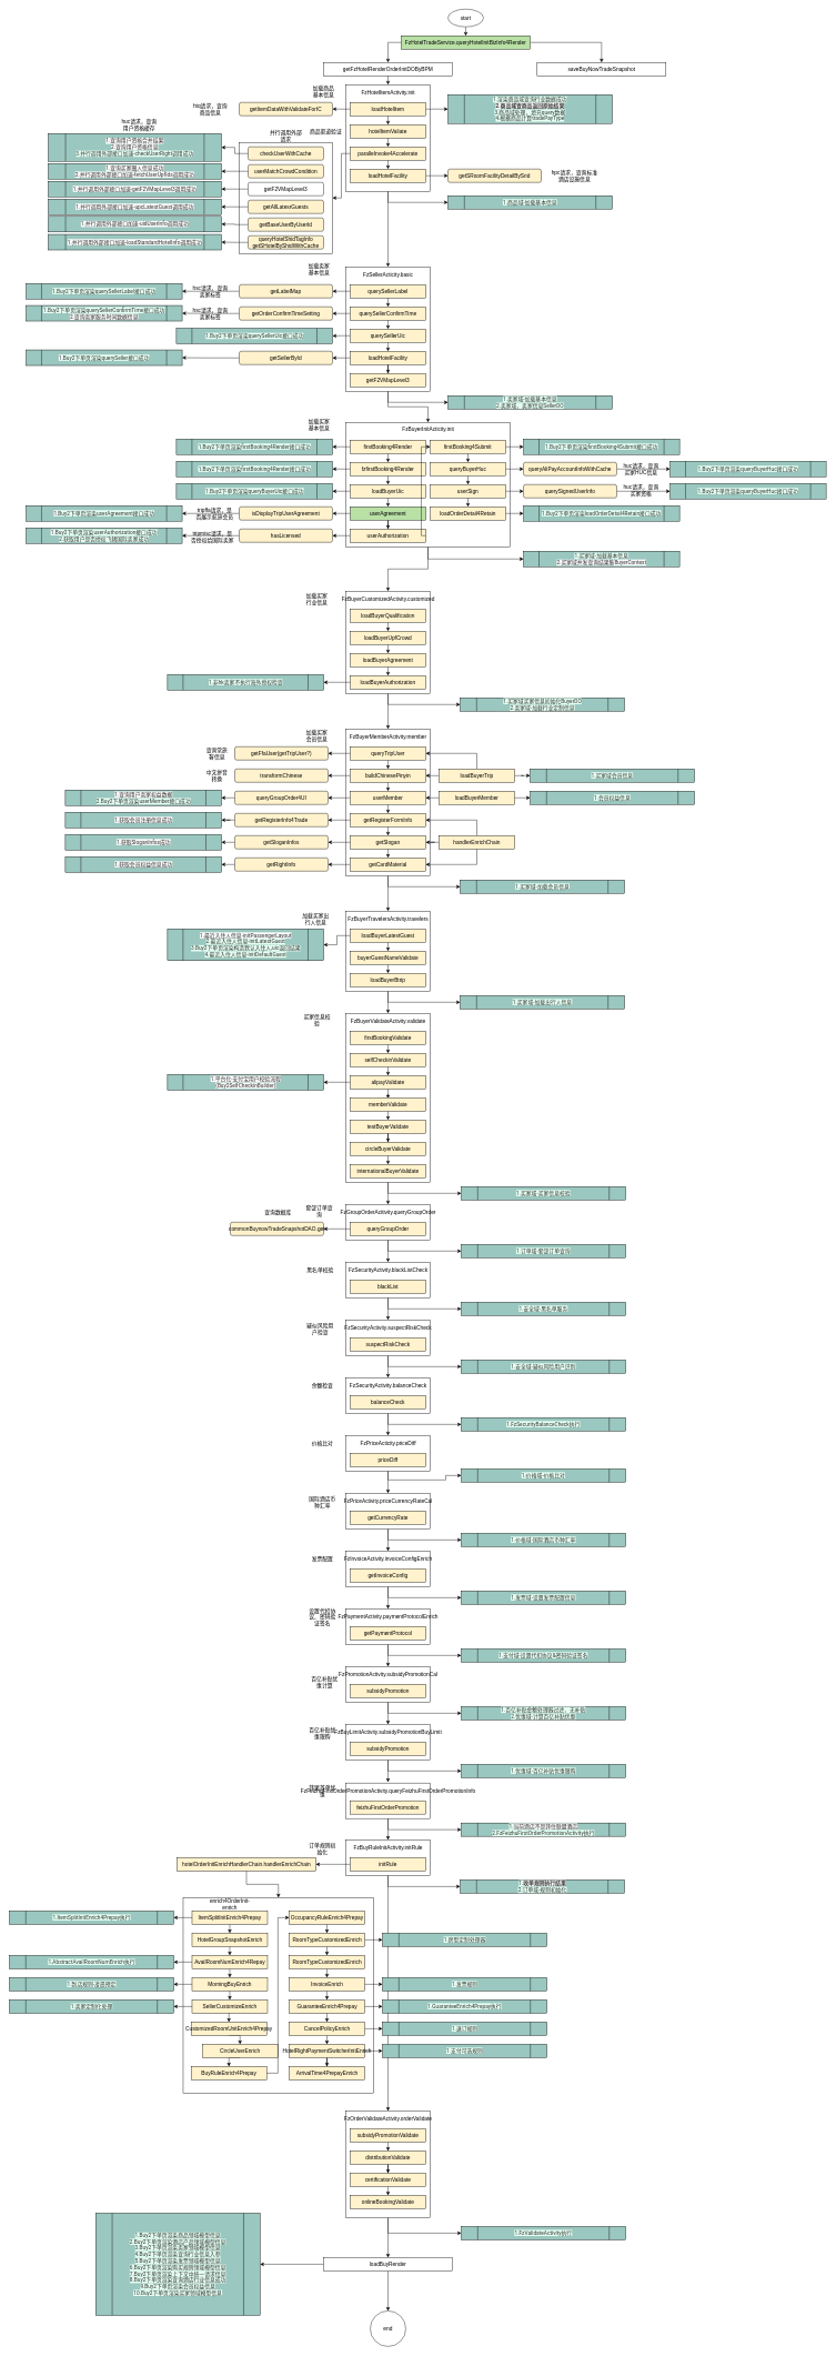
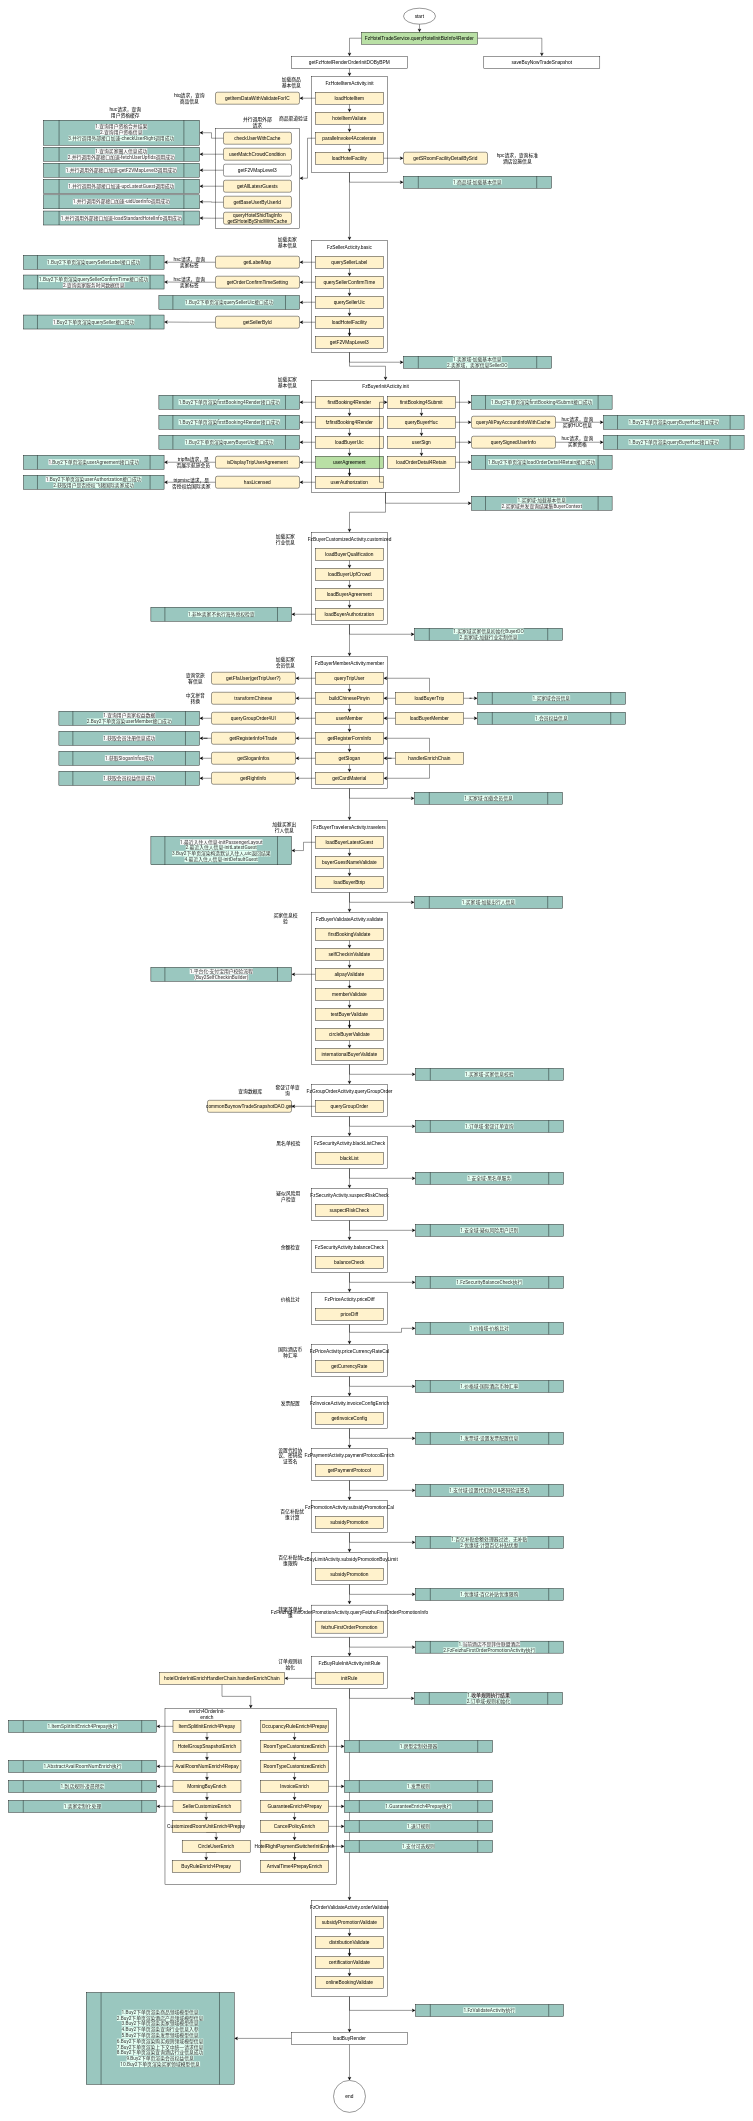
- <mxCell id="18" style="edgeStyle=orthogonalEdgeStyle;rounded=0;orthogonalLoop=1;jettySize=auto;html=1;exitX=1;exitY=0.5;exitDx=0;exitDy=0;" parent="1" source="19" target="32" edge="1"><mxGeometry relative="1" as="geometry" /></mxCell>
- <mxCell id="32" value="&lt;span style=&quot;color: rgb(51 , 51 , 51) ; font-family: &amp;#34;roboto&amp;#34; , &amp;#34;helvetica neue&amp;#34; , &amp;#34;helvetica&amp;#34; , &amp;#34;tahoma&amp;#34; , &amp;#34;arial&amp;#34; , &amp;#34;pingfang sc&amp;#34; , &amp;#34;microsoft yahei&amp;#34; ; background-color: rgb(229 , 255 , 243)&quot;&gt;1.渲染商品域查询行业数据成功&lt;br&gt;&lt;/span&gt;&lt;span style=&quot;color: rgb(51 , 51 , 51) ; font-family: &amp;#34;roboto&amp;#34; , &amp;#34;helvetica neue&amp;#34; , &amp;#34;helvetica&amp;#34; , &amp;#34;tahoma&amp;#34; , &amp;#34;arial&amp;#34; , &amp;#34;pingfang sc&amp;#34; , &amp;#34;microsoft yahei&amp;#34; ; font-weight: 700 ; background-color: rgb(250 , 250 , 250)&quot;&gt;2.商品域查商品返回原始结果&lt;br&gt;&lt;/span&gt;&lt;span style=&quot;color: rgb(51 , 51 , 51) ; font-family: &amp;#34;roboto&amp;#34; , &amp;#34;helvetica neue&amp;#34; , &amp;#34;helvetica&amp;#34; , &amp;#34;tahoma&amp;#34; , &amp;#34;arial&amp;#34; , &amp;#34;pingfang sc&amp;#34; , &amp;#34;microsoft yahei&amp;#34; ; background-color: rgb(229 , 255 , 243)&quot;&gt;3.&lt;/span&gt;&lt;span style=&quot;color: rgb(51 , 51 , 51) ; font-family: &amp;#34;roboto&amp;#34; , &amp;#34;helvetica neue&amp;#34; , &amp;#34;helvetica&amp;#34; , &amp;#34;tahoma&amp;#34; , &amp;#34;arial&amp;#34; , &amp;#34;pingfang sc&amp;#34; , &amp;#34;microsoft yahei&amp;#34; ; background-color: rgb(229 , 255 , 243)&quot;&gt;商品域处理，填充query数据&lt;br&gt;&lt;/span&gt;&lt;span style=&quot;color: rgb(51 , 51 , 51) ; font-family: &amp;#34;roboto&amp;#34; , &amp;#34;helvetica neue&amp;#34; , &amp;#34;helvetica&amp;#34; , &amp;#34;tahoma&amp;#34; , &amp;#34;arial&amp;#34; , &amp;#34;pingfang sc&amp;#34; , &amp;#34;microsoft yahei&amp;#34; ; background-color: rgb(229 , 255 , 243)&quot;&gt;4.根据商品计算tradePayType&lt;br&gt;&lt;/span&gt;" style="shape=process;whiteSpace=wrap;html=1;backgroundOutline=1;fillColor=#9AC7BF;" parent="1" vertex="1"><mxGeometry x="1008" y="212.5" width="370" height="65" as="geometry" /></mxCell>
- <mxCell id="353" style="edgeStyle=orthogonalEdgeStyle;rounded=0;orthogonalLoop=1;jettySize=auto;html=1;exitX=1;exitY=0.5;exitDx=0;exitDy=0;entryX=0;entryY=0.5;entryDx=0;entryDy=0;" edge="1" parent="1" source="354" target="356"><mxGeometry relative="1" as="geometry" /></mxCell>
